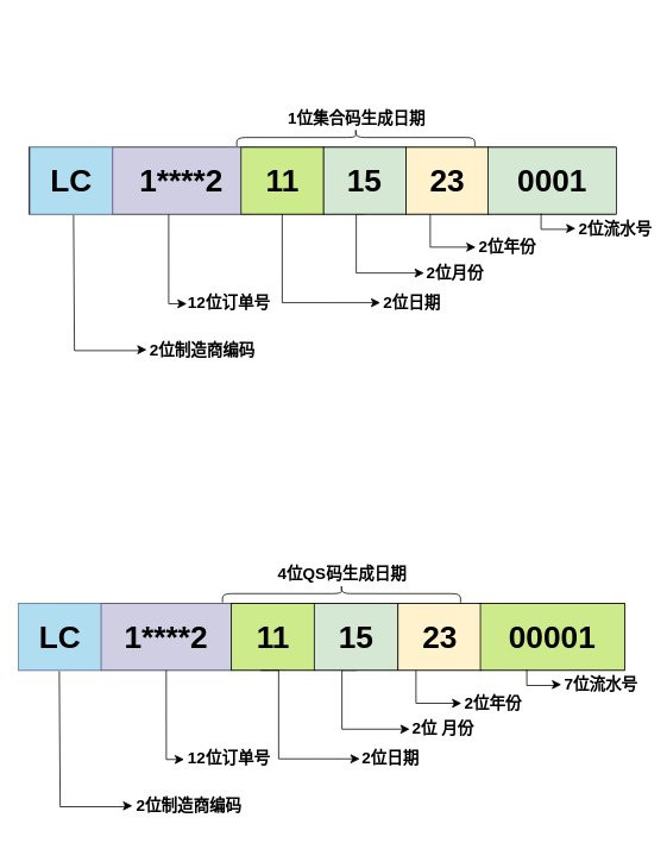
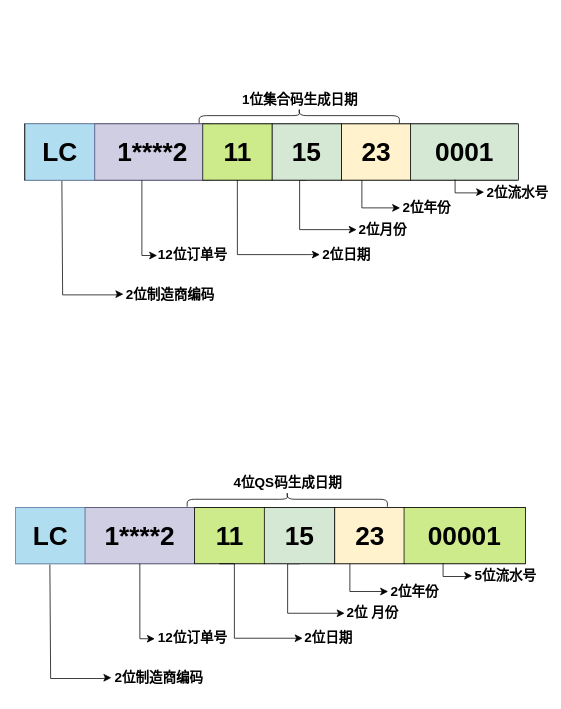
- <mxCell id="16" value="7位流水号" style="text;strokeColor=none;fillColor=none;html=1;fontSize=18;fontStyle=1;verticalAlign=middle;align=center;movable=1;resizable=1;rotatable=1;deletable=1;editable=1;locked=0;connectable=1;" parent="1" vertex="1"><mxGeometry x="635.5" y="752" width="74.5" height="30" as="geometry" /></mxCell>
+ <mxCell id="16" value="5位流水号" style="text;strokeColor=none;fillColor=none;html=1;fontSize=18;fontStyle=1;verticalAlign=middle;align=center;movable=1;resizable=1;rotatable=1;deletable=1;editable=1;locked=0;connectable=1;" parent="1" vertex="1"><mxGeometry x="635.5" y="752" width="74.5" height="30" as="geometry" /></mxCell>
